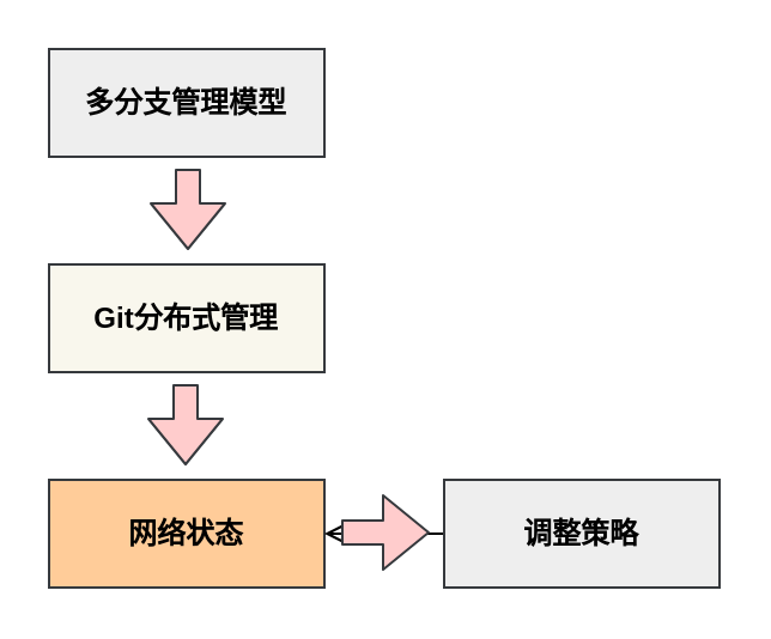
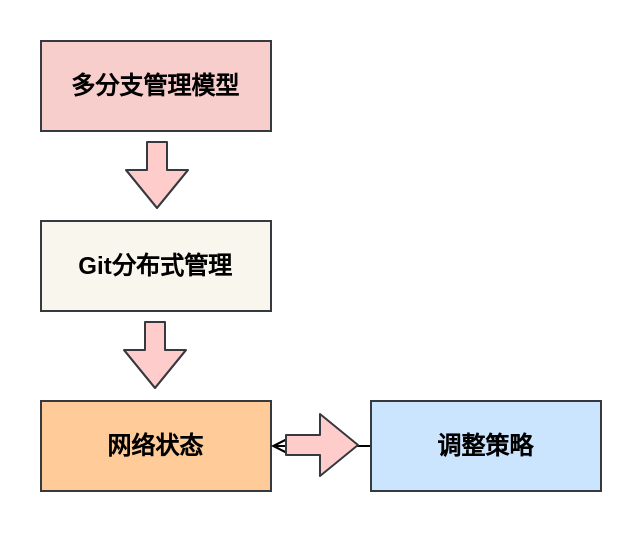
- <mxCell id="4" value="&lt;b&gt;多分支管理模型&lt;/b&gt;" style="rounded=0;whiteSpace=wrap;html=1;fillColor=#eeeeee;strokeColor=#36393d;" vertex="1" parent="1"><mxGeometry x="20" y="20" width="115" height="45" as="geometry" /></mxCell>
+ <mxCell id="4" value="&lt;b&gt;多分支管理模型&lt;/b&gt;" style="rounded=0;whiteSpace=wrap;html=1;fillColor=#f8cecc;strokeColor=#36393d;" vertex="1" parent="1"><mxGeometry x="20" y="20" width="115" height="45" as="geometry" /></mxCell>
- <mxCell id="6" value="&lt;b&gt;调整策略&lt;/b&gt;" style="rounded=0;whiteSpace=wrap;html=1;fillColor=#eeeeee;strokeColor=#36393d;" vertex="1" parent="1"><mxGeometry x="185" y="200" width="115" height="45" as="geometry" /></mxCell>
+ <mxCell id="6" value="&lt;b&gt;调整策略&lt;/b&gt;" style="rounded=0;whiteSpace=wrap;html=1;fillColor=#cce5ff;strokeColor=#36393d;" vertex="1" parent="1"><mxGeometry x="185" y="200" width="115" height="45" as="geometry" /></mxCell>
